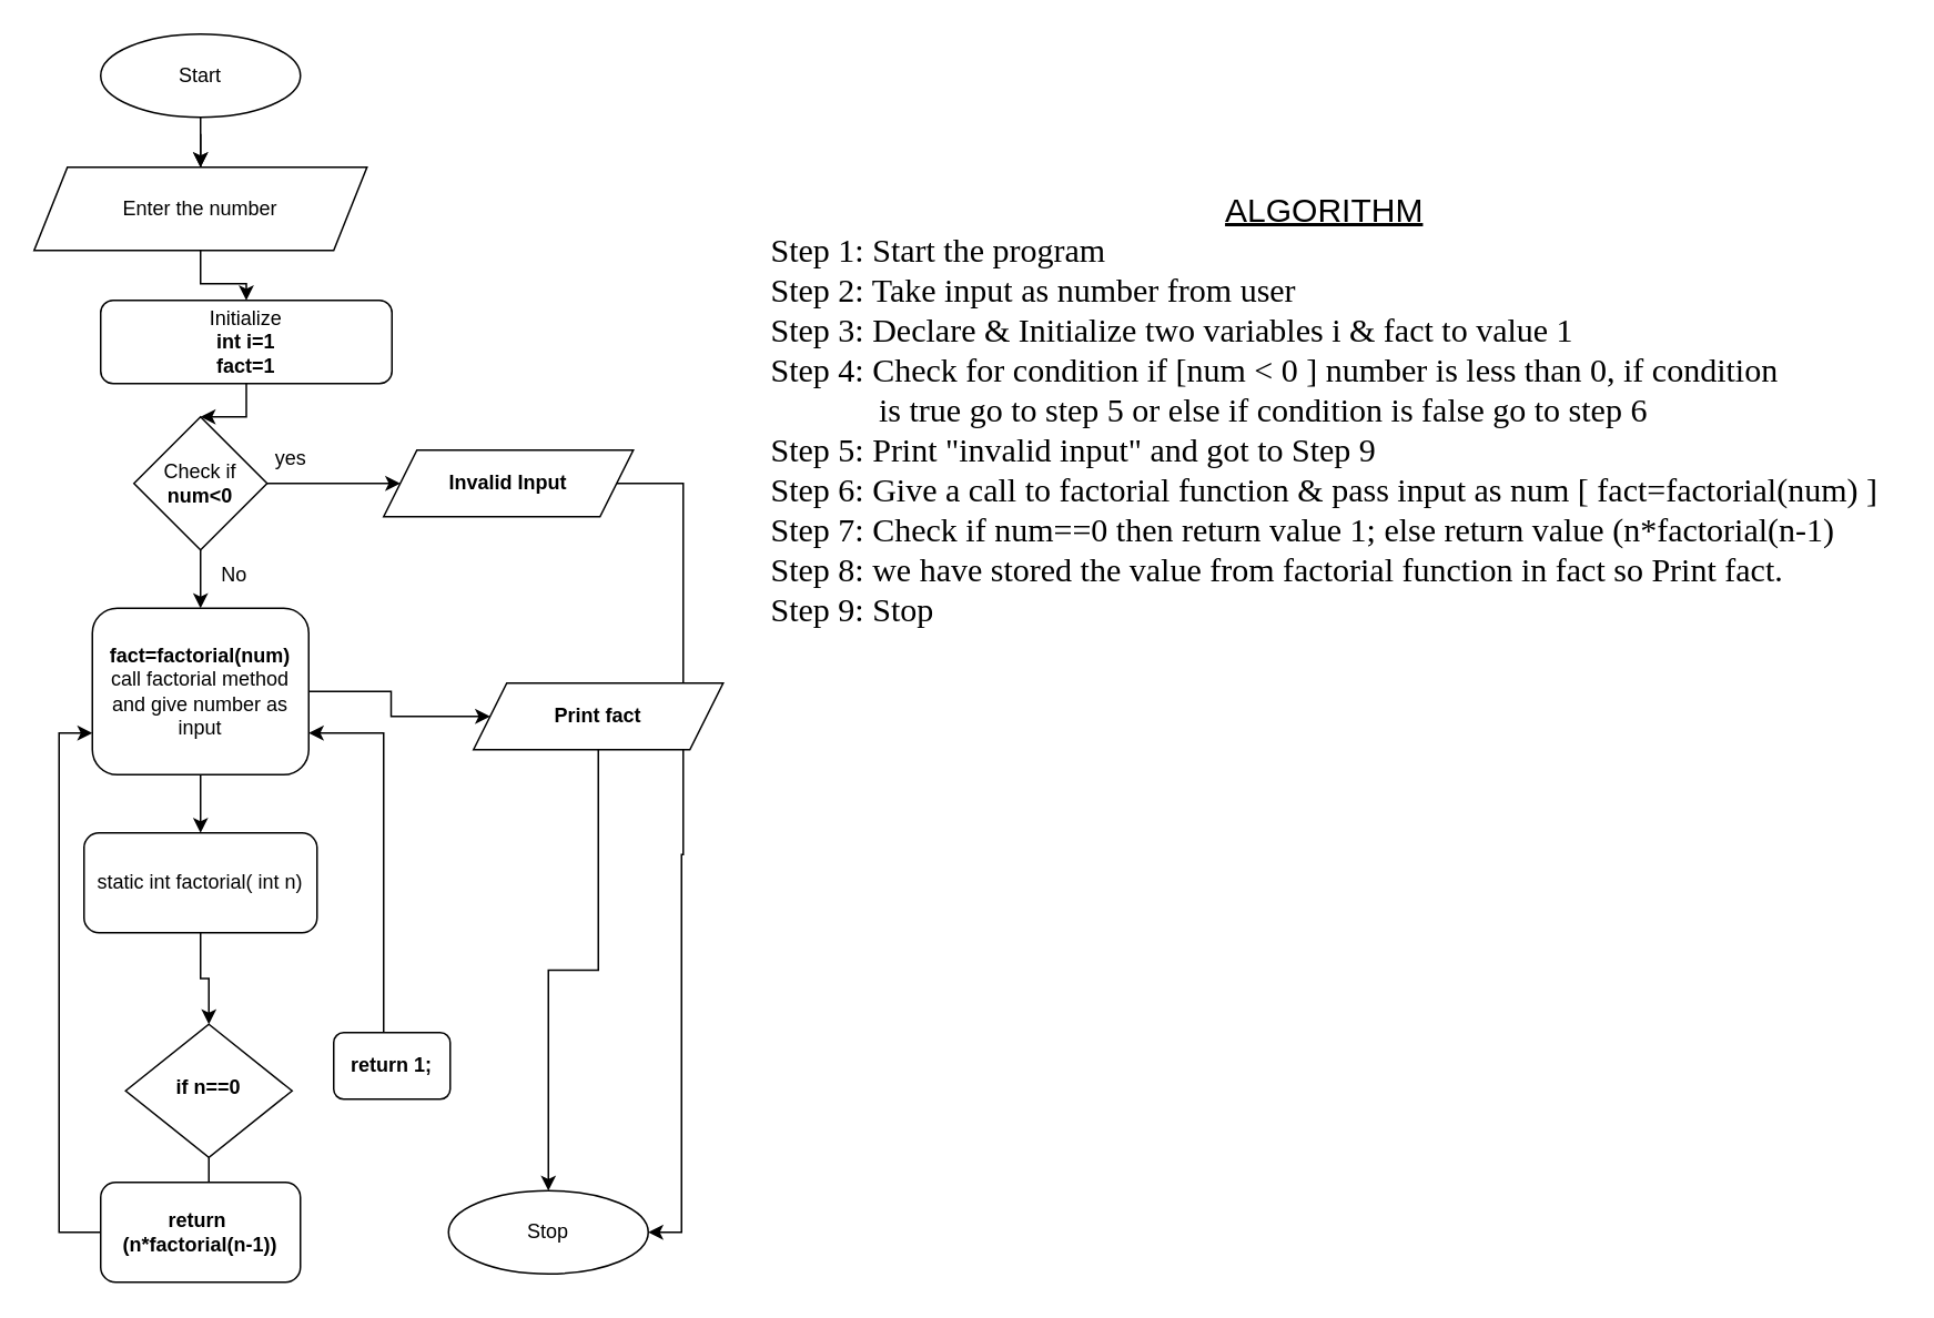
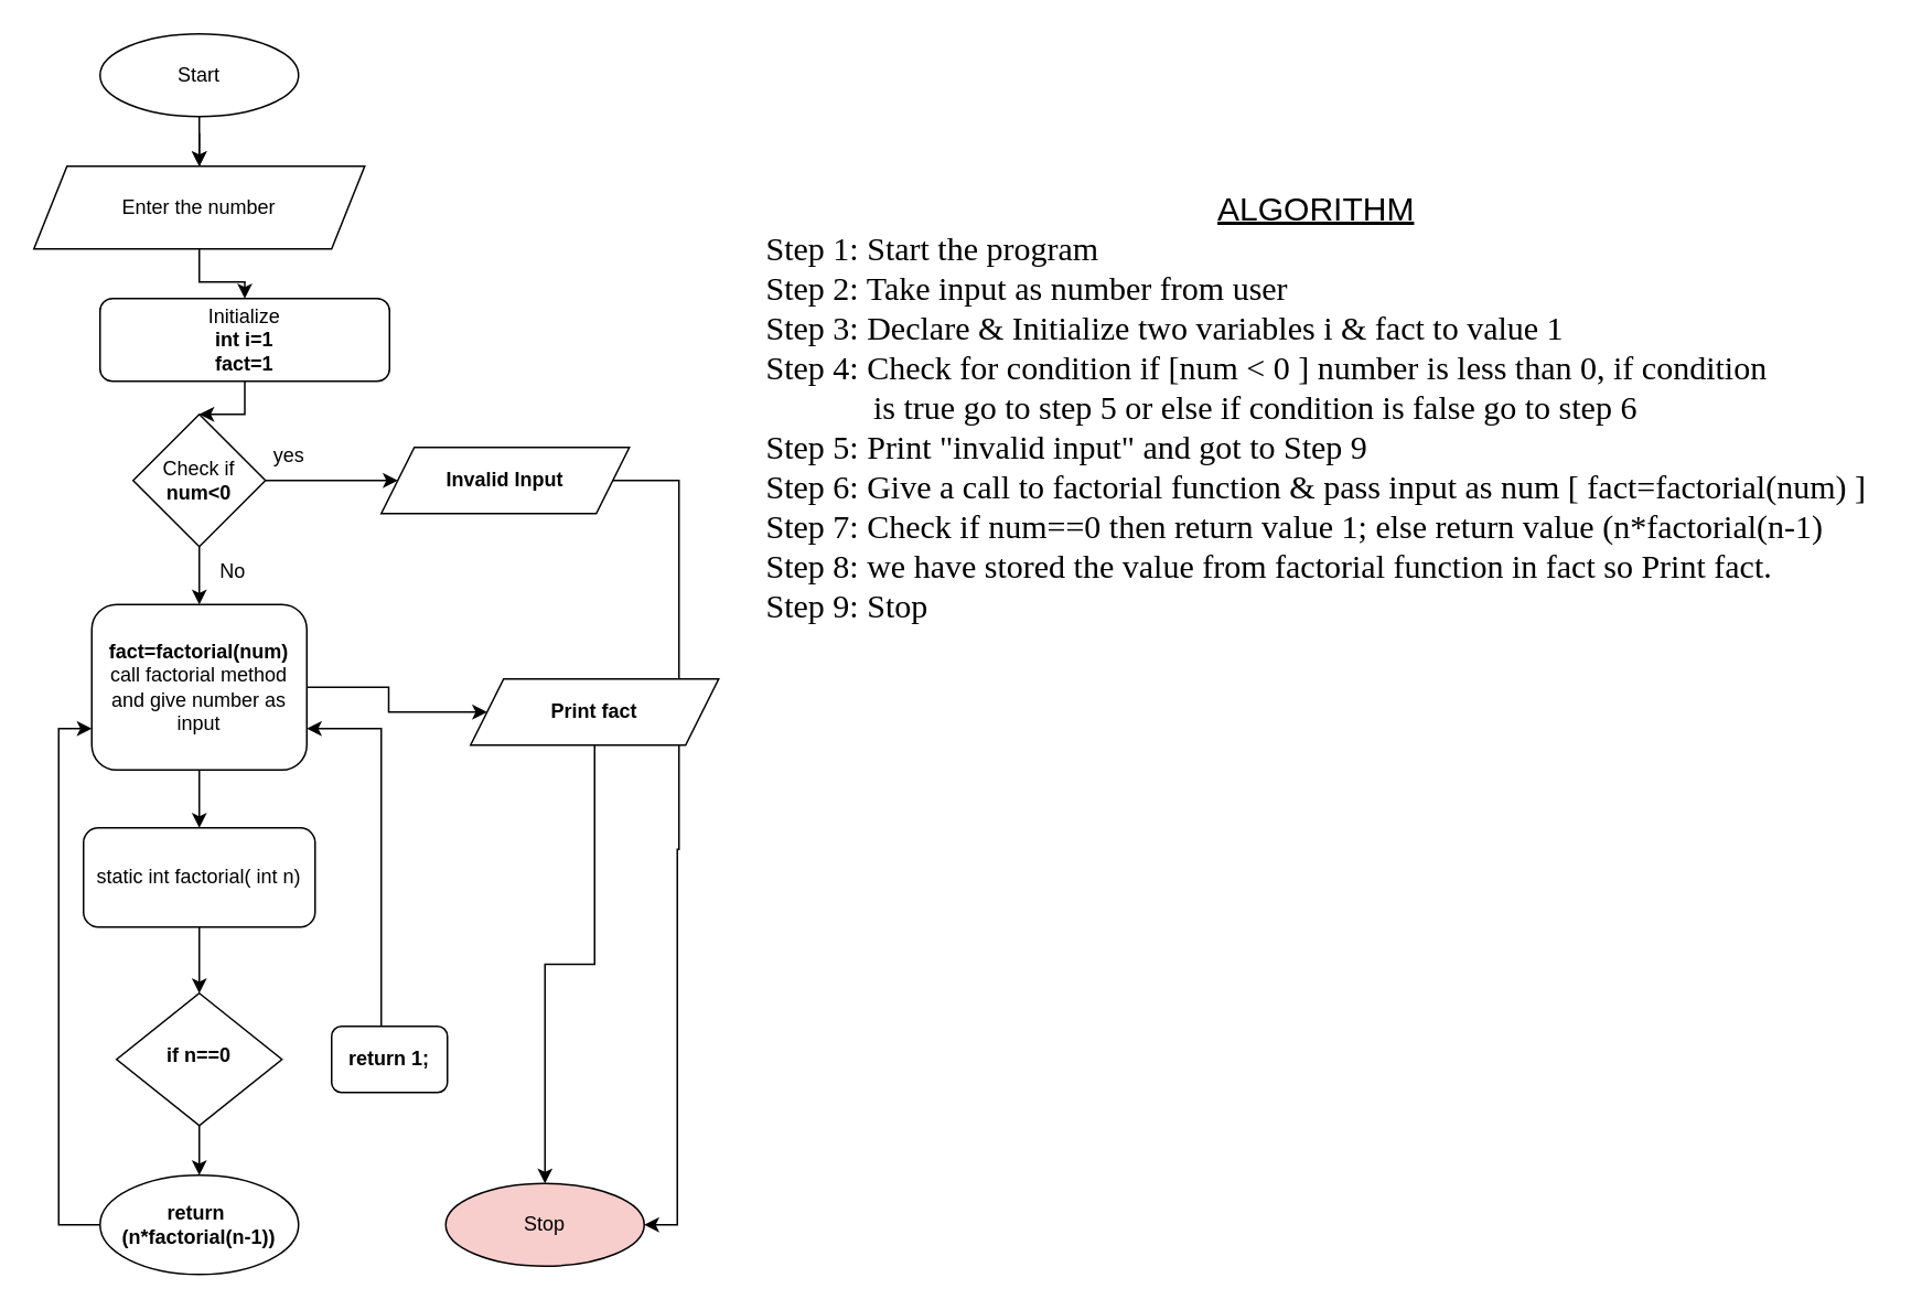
- <mxCell id="25" value="&lt;b&gt;if n==0&lt;/b&gt;" style="rhombus;whiteSpace=wrap;html=1;shadow=0;fontFamily=Helvetica;fontSize=12;align=center;strokeWidth=1;spacing=6;spacingTop=-4;" parent="1" vertex="1"><mxGeometry x="75" y="615" width="100" height="80" as="geometry" /></mxCell>
+ <mxCell id="25" value="&lt;b&gt;if n==0&lt;/b&gt;" style="rhombus;whiteSpace=wrap;html=1;shadow=0;fontFamily=Helvetica;fontSize=12;align=center;strokeWidth=1;spacing=6;spacingTop=-4;" parent="1" vertex="1"><mxGeometry x="70" y="600" width="100" height="80" as="geometry" /></mxCell>
- <mxCell id="29" value="&lt;b&gt;return&amp;nbsp;&lt;br&gt;(n*factorial(n-1))&lt;/b&gt;" style="rounded=1;whiteSpace=wrap;html=1;" parent="1" vertex="1"><mxGeometry x="60" y="710" width="120" height="60" as="geometry" /></mxCell>
+ <mxCell id="29" value="&lt;b&gt;return&amp;nbsp;&lt;br&gt;(n*factorial(n-1))&lt;/b&gt;" style="ellipse;whiteSpace=wrap;html=1;" parent="1" vertex="1"><mxGeometry x="60" y="710" width="120" height="60" as="geometry" /></mxCell>
- <mxCell id="8" value="Stop" style="ellipse;whiteSpace=wrap;html=1;" parent="1" vertex="1"><mxGeometry x="269" y="715" width="120" height="50" as="geometry" /></mxCell>
+ <mxCell id="8" value="Stop" style="ellipse;whiteSpace=wrap;html=1;fillColor=#f8cecc;" parent="1" vertex="1"><mxGeometry x="269" y="715" width="120" height="50" as="geometry" /></mxCell>
